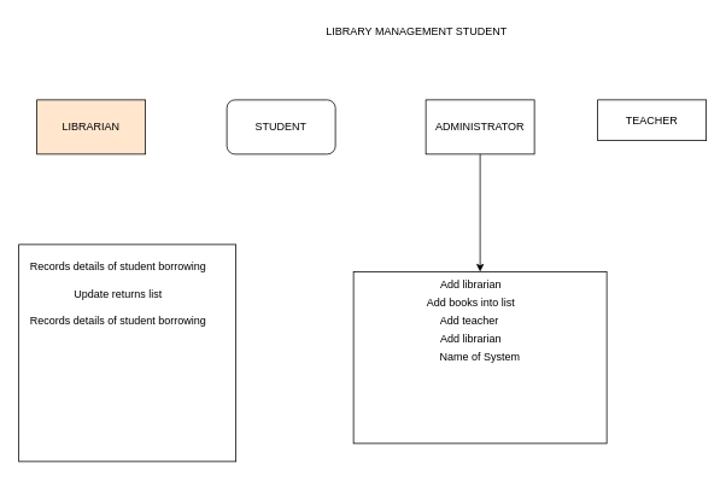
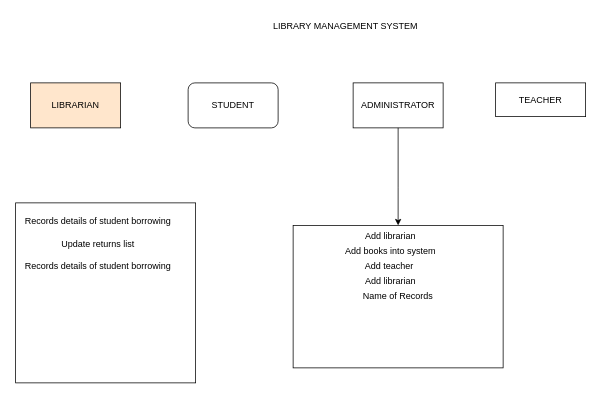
- <mxCell id="3" value="LIBRARY MANAGEMENT STUDENT" style="text;html=1;strokeColor=none;fillColor=none;align=center;verticalAlign=middle;whiteSpace=wrap;rounded=0;" vertex="1" parent="1"><mxGeometry x="320" y="20" width="280" height="30" as="geometry" /></mxCell>
+ <mxCell id="3" value="LIBRARY MANAGEMENT SYSTEM" style="text;html=1;strokeColor=none;fillColor=none;align=center;verticalAlign=middle;whiteSpace=wrap;rounded=0;" vertex="1" parent="1"><mxGeometry x="320" y="20" width="280" height="30" as="geometry" /></mxCell>
- <mxCell id="10" value="Add books into list&lt;br&gt;" style="text;html=1;strokeColor=none;fillColor=none;align=center;verticalAlign=middle;whiteSpace=wrap;rounded=0;" vertex="1" parent="1"><mxGeometry x="420" y="320" width="200" height="30" as="geometry" /></mxCell>
+ <mxCell id="10" value="Add books into system&lt;br&gt;" style="text;html=1;strokeColor=none;fillColor=none;align=center;verticalAlign=middle;whiteSpace=wrap;rounded=0;" vertex="1" parent="1"><mxGeometry x="420" y="320" width="200" height="30" as="geometry" /></mxCell>
- <mxCell id="2" value="Name of System" style="rounded=0;whiteSpace=wrap;html=1;" vertex="1" parent="1"><mxGeometry x="390" y="300" width="280" height="190" as="geometry" /></mxCell>
+ <mxCell id="2" value="Name of Records" style="rounded=0;whiteSpace=wrap;html=1;" vertex="1" parent="1"><mxGeometry x="390" y="300" width="280" height="190" as="geometry" /></mxCell>
